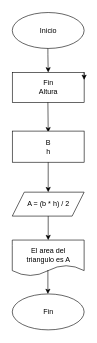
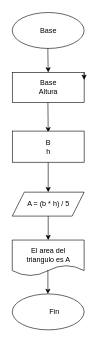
- <mxCell id="3" value="Inicio" style="text;html=1;align=center;verticalAlign=middle;resizable=0;points=[];autosize=1;strokeColor=none;fillColor=none;" vertex="1" parent="1"><mxGeometry x="55" y="35" width="50" height="30" as="geometry" /></mxCell>
+ <mxCell id="3" value="Base" style="text;html=1;align=center;verticalAlign=middle;resizable=0;points=[];autosize=1;strokeColor=none;fillColor=none;" vertex="1" parent="1"><mxGeometry x="55" y="35" width="50" height="30" as="geometry" /></mxCell>
- <mxCell id="9" value="Fin&lt;div&gt;Altura&lt;/div&gt;" style="text;html=1;align=center;verticalAlign=middle;resizable=0;points=[];autosize=1;strokeColor=none;fillColor=none;" vertex="1" parent="1"><mxGeometry x="55" y="125" width="50" height="40" as="geometry" /></mxCell>
+ <mxCell id="9" value="Base&lt;div&gt;Altura&lt;/div&gt;" style="text;html=1;align=center;verticalAlign=middle;resizable=0;points=[];autosize=1;strokeColor=none;fillColor=none;" vertex="1" parent="1"><mxGeometry x="55" y="125" width="50" height="40" as="geometry" /></mxCell>
- <mxCell id="13" value="A = (b * h) / 2" style="text;html=1;align=center;verticalAlign=middle;resizable=0;points=[];autosize=1;strokeColor=none;fillColor=none;" vertex="1" parent="1"><mxGeometry x="35" y="325" width="90" height="30" as="geometry" /></mxCell>
+ <mxCell id="13" value="A = (b * h) / 5" style="text;html=1;align=center;verticalAlign=middle;resizable=0;points=[];autosize=1;strokeColor=none;fillColor=none;" vertex="1" parent="1"><mxGeometry x="35" y="325" width="90" height="30" as="geometry" /></mxCell>
- <mxCell id="19" value="Fin" style="text;html=1;align=center;verticalAlign=middle;resizable=0;points=[];autosize=1;strokeColor=none;fillColor=none;" vertex="1" parent="1"><mxGeometry x="60" y="505" width="40" height="30" as="geometry" /></mxCell>
+ <mxCell id="19" value="Fin" style="text;html=1;align=center;verticalAlign=middle;resizable=0;points=[];autosize=1;strokeColor=none;fillColor=none;" vertex="1" parent="1"><mxGeometry x="70" y="505" width="40" height="30" as="geometry" /></mxCell>
